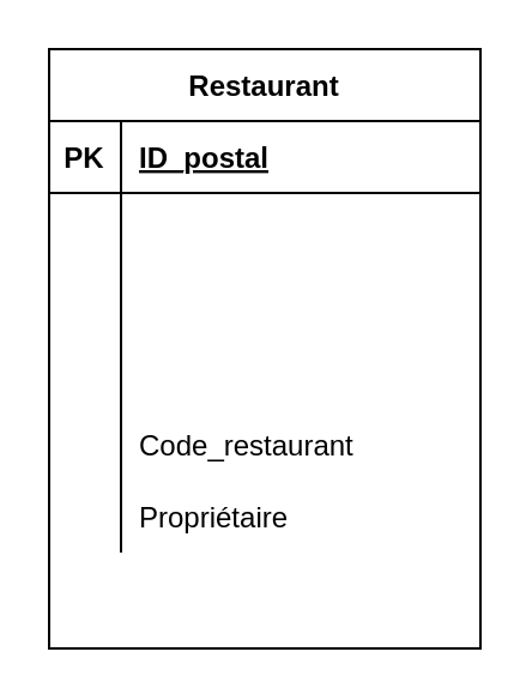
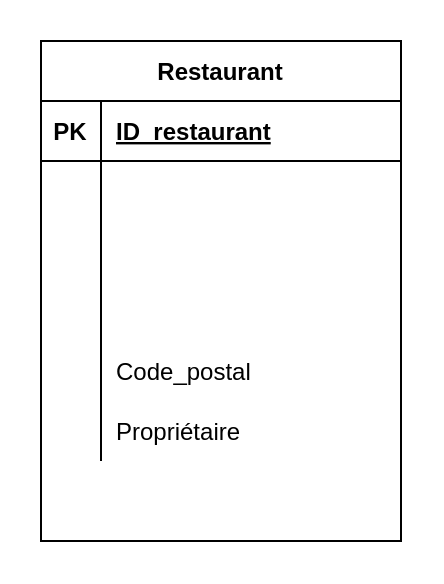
- <mxCell id="5" value="ID_postal" style="shape=partialRectangle;connectable=0;fillColor=none;top=0;left=0;bottom=0;right=0;align=left;spacingLeft=6;fontStyle=5;overflow=hidden;" vertex="1" parent="3"><mxGeometry x="30" width="150" height="30" as="geometry" /></mxCell>
+ <mxCell id="5" value="ID_restaurant" style="shape=partialRectangle;connectable=0;fillColor=none;top=0;left=0;bottom=0;right=0;align=left;spacingLeft=6;fontStyle=5;overflow=hidden;" vertex="1" parent="3"><mxGeometry x="30" width="150" height="30" as="geometry" /></mxCell>
- <mxCell id="14" value="Code_restaurant" style="shape=partialRectangle;connectable=0;fillColor=none;top=0;left=0;bottom=0;right=0;align=left;spacingLeft=6;overflow=hidden;" vertex="1" parent="12"><mxGeometry x="30" width="150" height="30" as="geometry" /></mxCell>
+ <mxCell id="14" value="Code_postal" style="shape=partialRectangle;connectable=0;fillColor=none;top=0;left=0;bottom=0;right=0;align=left;spacingLeft=6;overflow=hidden;" vertex="1" parent="12"><mxGeometry x="30" width="150" height="30" as="geometry" /></mxCell>
